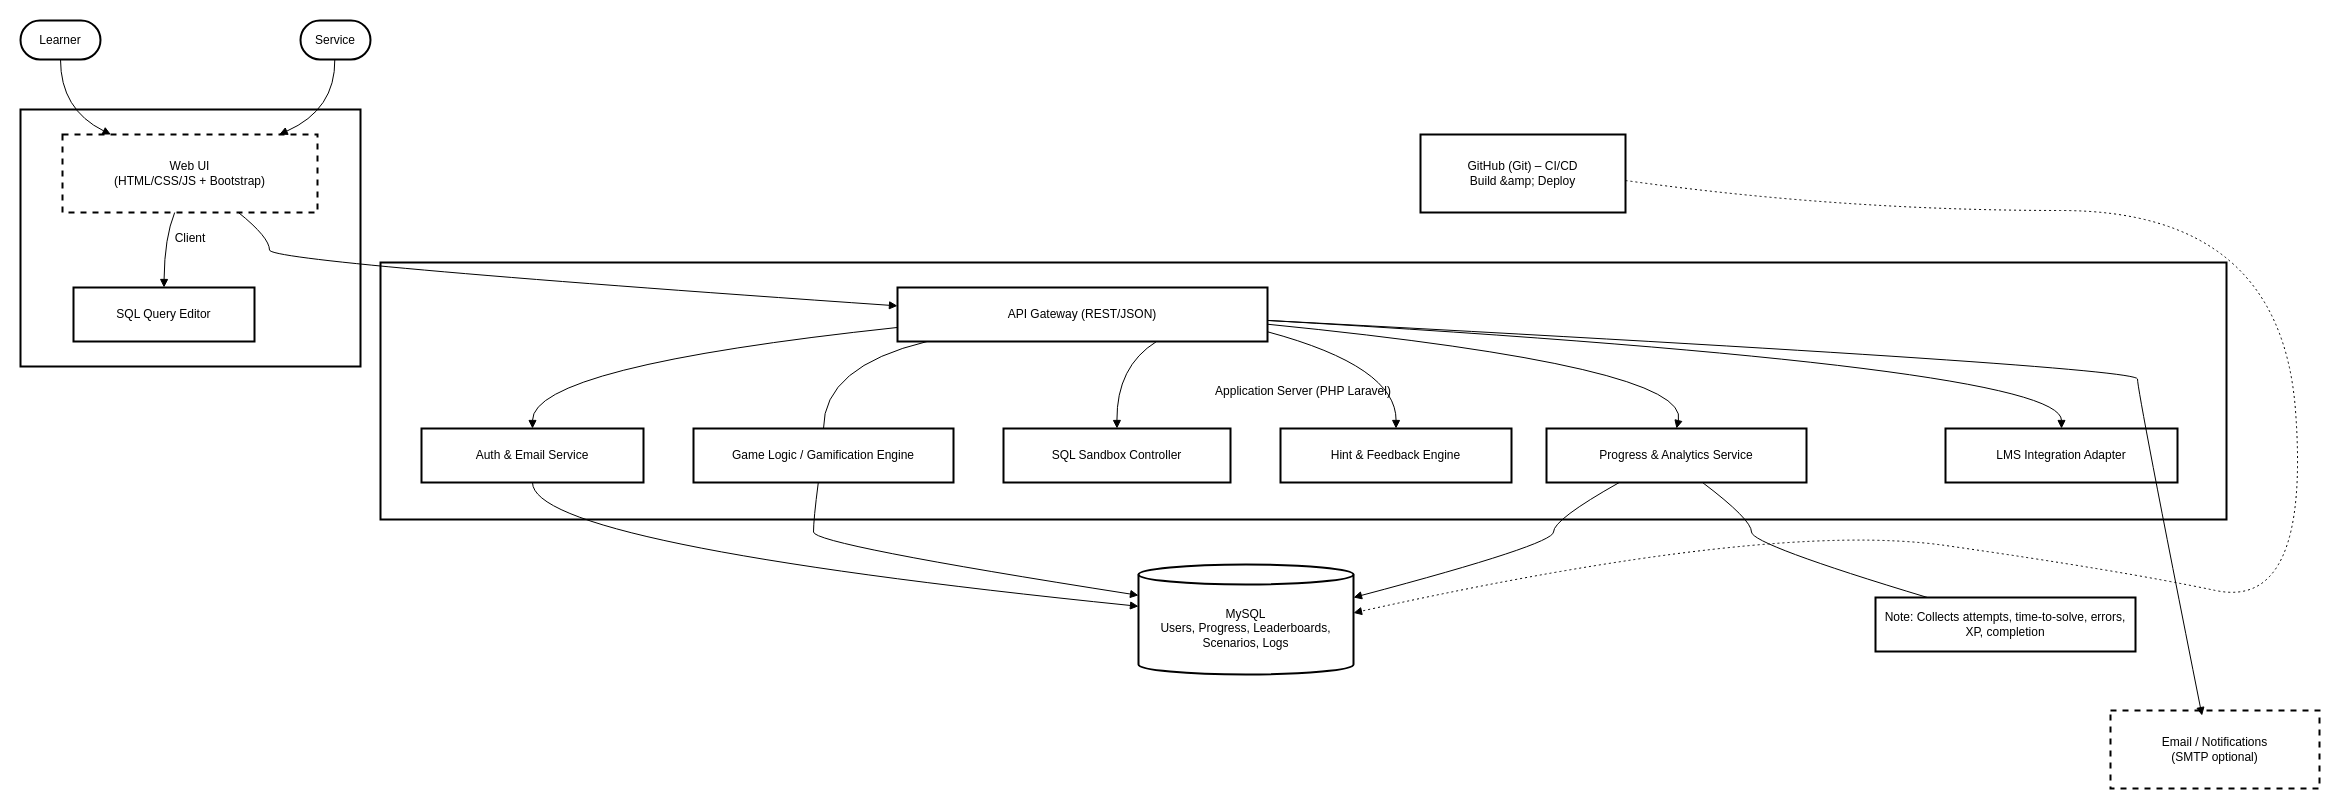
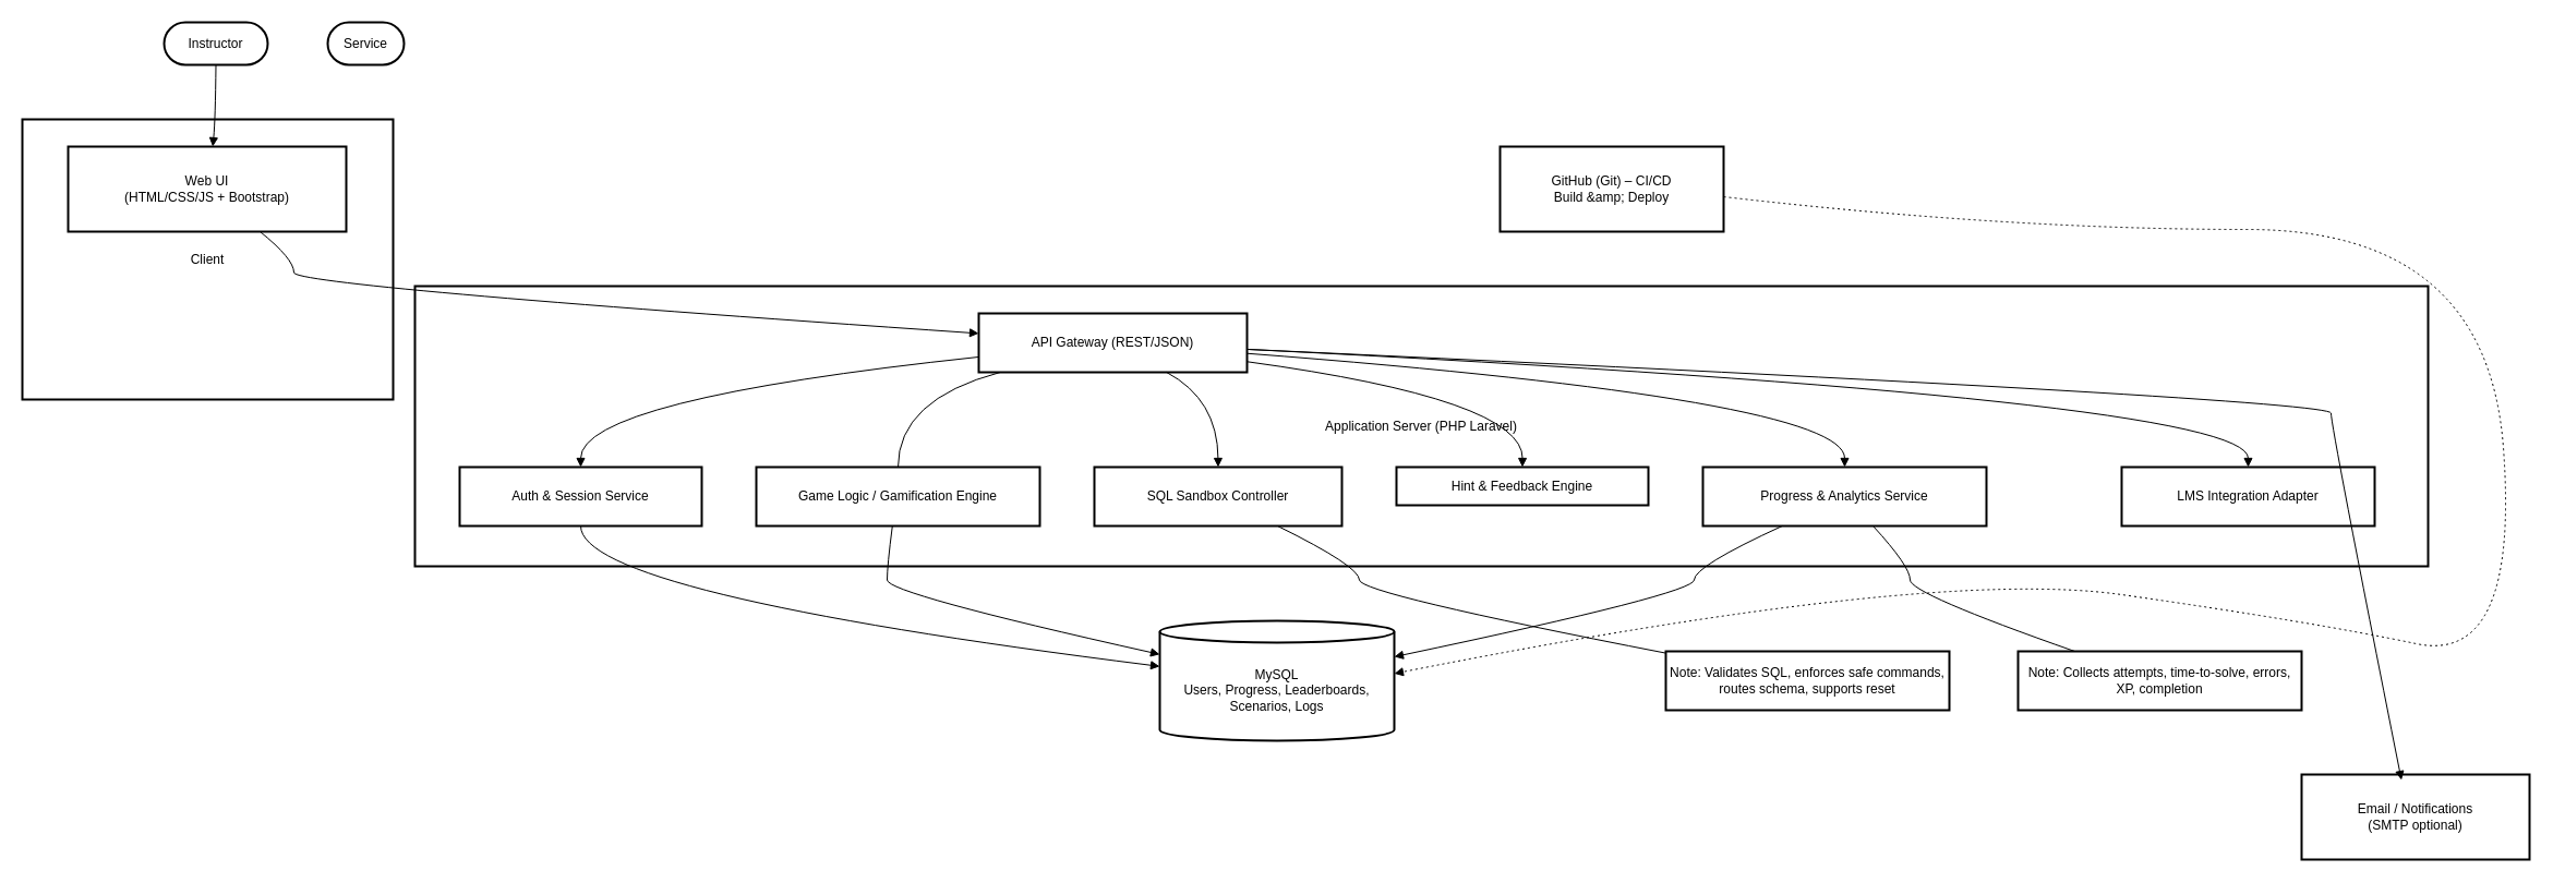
- <mxCell id="4" value="Learner" style="rounded=1;whiteSpace=wrap;arcSize=50;strokeWidth=2;" vertex="1" parent="1"><mxGeometry x="20" y="20" width="80" height="39" as="geometry" /></mxCell>
+ <mxCell id="5" value="Instructor" style="rounded=1;whiteSpace=wrap;arcSize=50;strokeWidth=2;" vertex="1" parent="1"><mxGeometry x="150" y="20" width="95" height="39" as="geometry" /></mxCell>
+ <mxCell id="22" value="" style="curved=1;startArrow=none;endArrow=block;exitX=0.5;exitY=1;entryX=0.52;entryY=0;rounded=0;" edge="1" parent="1" source="5" target="7"><mxGeometry relative="1" as="geometry"><Array as="points"><mxPoint x="197" y="109" /></Array></mxGeometry></mxCell>
- <mxCell id="21" value="" style="curved=1;startArrow=none;endArrow=block;exitX=0.5;exitY=1;entryX=0.19;entryY=0;rounded=0;" edge="1" parent="1" source="4" target="7"><mxGeometry relative="1" as="geometry"><Array as="points"><mxPoint x="60" y="109" /></Array></mxGeometry></mxCell>
- <mxCell id="23" value="" style="curved=1;startArrow=none;endArrow=block;exitX=0.49;exitY=1;entryX=0.85;entryY=0;rounded=0;" edge="1" parent="1" source="6" target="7"><mxGeometry relative="1" as="geometry"><Array as="points"><mxPoint x="335" y="109" /></Array></mxGeometry></mxCell>
- <mxCell id="7" value="Web UI &#10; (HTML/CSS/JS + Bootstrap)" style="whiteSpace=wrap;strokeWidth=2;dashed=1;" vertex="1" parent="1"><mxGeometry x="62" y="134" width="255" height="78" as="geometry" /></mxCell>
+ <mxCell id="7" value="Web UI &#10; (HTML/CSS/JS + Bootstrap)" style="whiteSpace=wrap;strokeWidth=2;" vertex="1" parent="1"><mxGeometry x="62" y="134" width="255" height="78" as="geometry" /></mxCell>
- <mxCell id="18" value="GitHub (Git) – CI/CD &#10; Build &amp;amp; Deploy" style="whiteSpace=wrap;strokeWidth=2;" vertex="1" parent="1"><mxGeometry x="1420" y="134" width="205" height="78" as="geometry" /></mxCell>
+ <mxCell id="18" value="GitHub (Git) – CI/CD &#10; Build &amp;amp; Deploy" style="whiteSpace=wrap;strokeWidth=2;" vertex="1" parent="1"><mxGeometry x="1375" y="134" width="205" height="78" as="geometry" /></mxCell>
- <mxCell id="24" value="" style="curved=1;startArrow=none;endArrow=block;exitX=0.44;exitY=1;entryX=0.5;entryY=0;rounded=0;" edge="1" parent="1" source="7" target="8"><mxGeometry relative="1" as="geometry"><Array as="points"><mxPoint x="164" y="237" /></Array></mxGeometry></mxCell>
- <mxCell id="8" value="SQL Query Editor" style="whiteSpace=wrap;strokeWidth=2;" vertex="1" parent="1"><mxGeometry x="73" y="287" width="181" height="54" as="geometry" /></mxCell>
- <mxCell id="9" value="API Gateway (REST/JSON)" style="whiteSpace=wrap;strokeWidth=2;" vertex="1" parent="1"><mxGeometry x="897" y="287" width="370" height="54" as="geometry" /></mxCell>
+ <mxCell id="9" value="API Gateway (REST/JSON)" style="whiteSpace=wrap;strokeWidth=2;" vertex="1" parent="1"><mxGeometry x="897" y="287" width="246" height="54" as="geometry" /></mxCell>
- <mxCell id="10" value="Auth &amp; Email Service" style="whiteSpace=wrap;strokeWidth=2;" vertex="1" parent="1"><mxGeometry x="421" y="428" width="222" height="54" as="geometry" /></mxCell>
+ <mxCell id="10" value="Auth &amp; Session Service" style="whiteSpace=wrap;strokeWidth=2;" vertex="1" parent="1"><mxGeometry x="421" y="428" width="222" height="54" as="geometry" /></mxCell>
- <mxCell id="13" value="Hint &amp; Feedback Engine" style="whiteSpace=wrap;strokeWidth=2;" vertex="1" parent="1"><mxGeometry x="1280" y="428" width="231" height="54" as="geometry" /></mxCell>
+ <mxCell id="13" value="Hint &amp; Feedback Engine" style="whiteSpace=wrap;strokeWidth=2;" vertex="1" parent="1"><mxGeometry x="1280" y="428" width="231" height="35" as="geometry" /></mxCell>
- <mxCell id="14" value="Progress &amp; Analytics Service" style="whiteSpace=wrap;strokeWidth=2;" vertex="1" parent="1"><mxGeometry x="1546" y="428" width="260" height="54" as="geometry" /></mxCell>
+ <mxCell id="14" value="Progress &amp; Analytics Service" style="whiteSpace=wrap;strokeWidth=2;" vertex="1" parent="1"><mxGeometry x="1561" y="428" width="260" height="54" as="geometry" /></mxCell>
+ <mxCell id="37" value="" style="curved=1;startArrow=none;endArrow=none;exitX=0.74;exitY=1;entryX=0;entryY=0.03;rounded=0;" edge="1" parent="1" source="12" target="19"><mxGeometry relative="1" as="geometry"><Array as="points"><mxPoint x="1246" y="519" /><mxPoint x="1246" y="544" /></Array></mxGeometry></mxCell>
- <mxCell id="16" value="MySQL &#10; Users, Progress, Leaderboards, Scenarios, Logs" style="shape=cylinder3;boundedLbl=1;backgroundOutline=1;size=10;strokeWidth=2;whiteSpace=wrap;" vertex="1" parent="1"><mxGeometry x="1138" y="564" width="215" height="110" as="geometry" /></mxCell>
+ <mxCell id="16" value="MySQL &#10; Users, Progress, Leaderboards, Scenarios, Logs" style="shape=cylinder3;boundedLbl=1;backgroundOutline=1;size=10;strokeWidth=2;whiteSpace=wrap;" vertex="1" parent="1"><mxGeometry x="1063" y="569" width="215" height="110" as="geometry" /></mxCell>
+ <mxCell id="19" value="Note: Validates SQL, enforces safe commands, routes schema, supports reset" style="whiteSpace=wrap;strokeWidth=2;" vertex="1" parent="1"><mxGeometry x="1527" y="597" width="260" height="54" as="geometry" /></mxCell>
- <mxCell id="20" value="Note: Collects attempts, time-to-solve, errors, XP, completion" style="whiteSpace=wrap;strokeWidth=2;" vertex="1" parent="1"><mxGeometry x="1875" y="597" width="260" height="54" as="geometry" /></mxCell>
+ <mxCell id="20" value="Note: Collects attempts, time-to-solve, errors, XP, completion" style="whiteSpace=wrap;strokeWidth=2;" vertex="1" parent="1"><mxGeometry x="1850" y="597" width="260" height="54" as="geometry" /></mxCell>
- <mxCell id="17" value="Email / Notifications &#10; (SMTP optional)" style="whiteSpace=wrap;strokeWidth=2;dashed=1;" vertex="1" parent="1"><mxGeometry x="2110" y="710" width="209" height="78" as="geometry" /></mxCell>
+ <mxCell id="17" value="Email / Notifications &#10; (SMTP optional)" style="whiteSpace=wrap;strokeWidth=2;" vertex="1" parent="1"><mxGeometry x="2110" y="710" width="209" height="78" as="geometry" /></mxCell>
